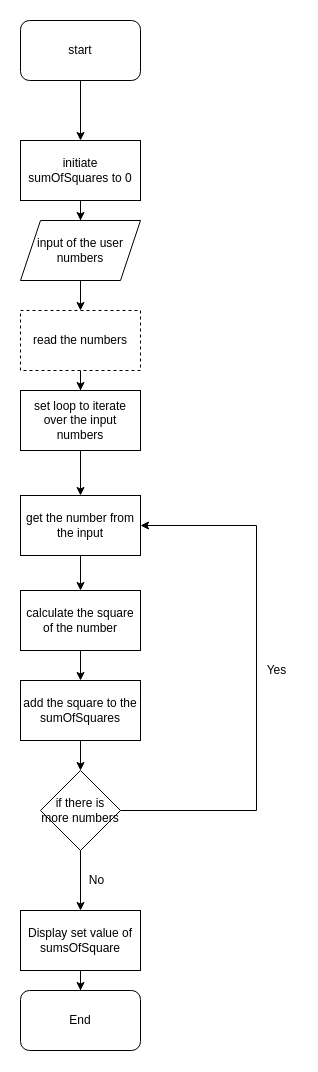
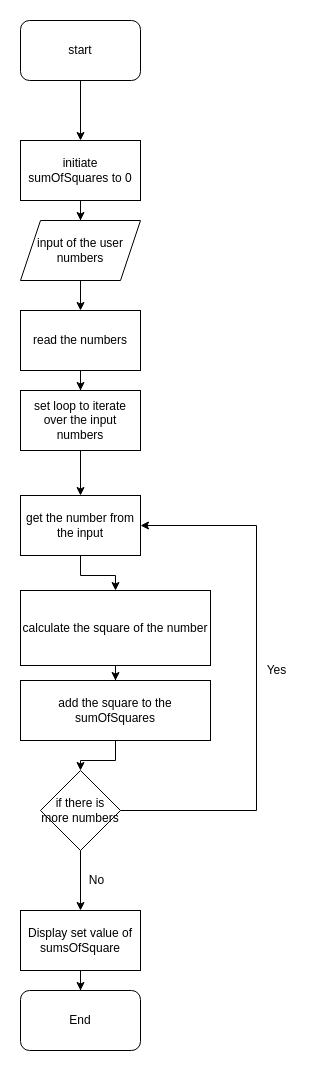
- <mxCell id="9" value="read the numbers" style="rounded=0;whiteSpace=wrap;html=1;dashed=1;" vertex="1" parent="1"><mxGeometry x="20" y="310" width="120" height="60" as="geometry" /></mxCell>
+ <mxCell id="9" value="read the numbers" style="rounded=0;whiteSpace=wrap;html=1;" vertex="1" parent="1"><mxGeometry x="20" y="310" width="120" height="60" as="geometry" /></mxCell>
- <mxCell id="15" value="calculate the square of the number" style="rounded=0;whiteSpace=wrap;html=1;" vertex="1" parent="1"><mxGeometry x="20" y="590" width="120" height="60" as="geometry" /></mxCell>
+ <mxCell id="15" value="calculate the square of the number" style="rounded=0;whiteSpace=wrap;html=1;" vertex="1" parent="1"><mxGeometry x="20" y="590" width="190" height="75" as="geometry" /></mxCell>
- <mxCell id="17" value="add the square to the sumOfSquares" style="rounded=0;whiteSpace=wrap;html=1;" vertex="1" parent="1"><mxGeometry x="20" y="680" width="120" height="60" as="geometry" /></mxCell>
+ <mxCell id="17" value="add the square to the sumOfSquares" style="rounded=0;whiteSpace=wrap;html=1;" vertex="1" parent="1"><mxGeometry x="20" y="680" width="190" height="60" as="geometry" /></mxCell>
